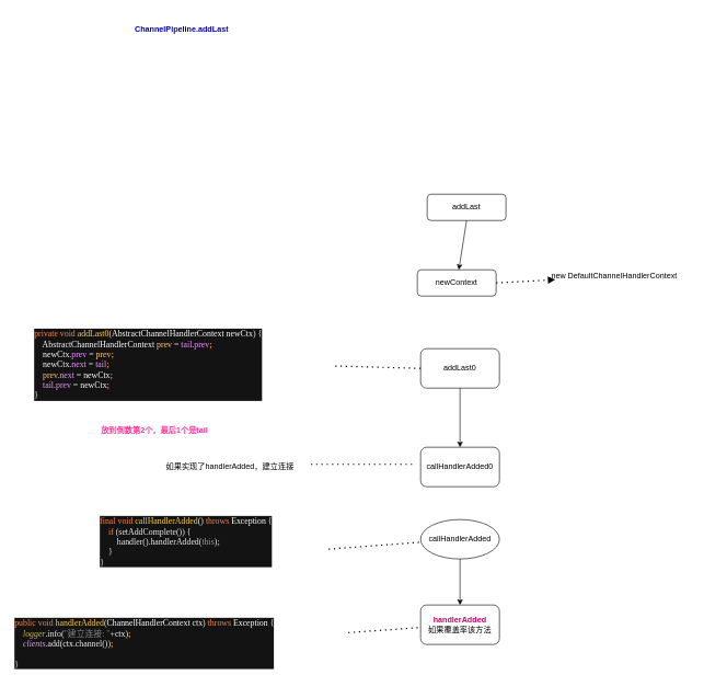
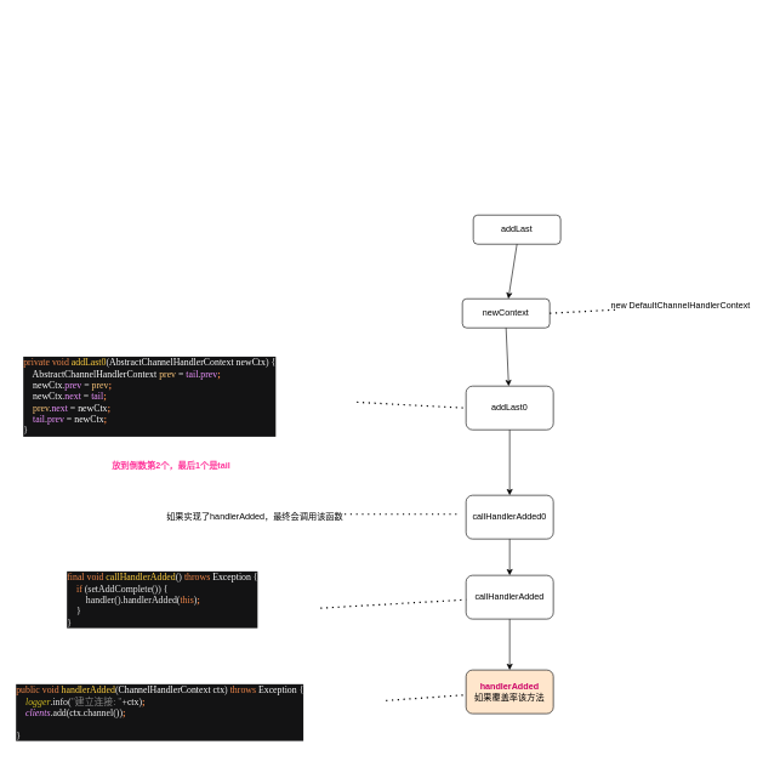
- <mxCell id="24" value="&lt;h1&gt;&lt;font color=&quot;#0000cc&quot;&gt;&lt;span style=&quot;font-size: 12px&quot;&gt;ChannelPipeline.addLast&lt;/span&gt;&lt;br&gt;&lt;/font&gt;&lt;/h1&gt;&lt;p&gt;&lt;br&gt;&lt;/p&gt;" style="text;html=1;strokeColor=none;fillColor=none;spacing=5;spacingTop=-20;whiteSpace=wrap;overflow=hidden;rounded=0;" vertex="1" parent="1"><mxGeometry x="200" y="20" width="190" height="50" as="geometry" /></mxCell>
- <mxCell id="5" value="" style="endArrow=block;dashed=1;html=1;dashPattern=1 3;strokeWidth=2;exitX=1;exitY=0.5;exitDx=0;exitDy=0;" edge="1" parent="1" source="3" target="4"><mxGeometry width="50" height="50" relative="1" as="geometry"><mxPoint x="870" y="610" as="sourcePoint" /><mxPoint x="920" y="560" as="targetPoint" /></mxGeometry></mxCell>
+ <mxCell id="5" value="" style="endArrow=none;dashed=1;html=1;dashPattern=1 3;strokeWidth=2;exitX=1;exitY=0.5;exitDx=0;exitDy=0;" edge="1" parent="1" source="3" target="4"><mxGeometry width="50" height="50" relative="1" as="geometry"><mxPoint x="870" y="610" as="sourcePoint" /><mxPoint x="920" y="560" as="targetPoint" /></mxGeometry></mxCell>
+ <mxCell id="8" value="" style="endArrow=classic;html=1;exitX=0.5;exitY=1;exitDx=0;exitDy=0;" edge="1" parent="1" source="3" target="7"><mxGeometry width="50" height="50" relative="1" as="geometry"><mxPoint x="870" y="610" as="sourcePoint" /><mxPoint x="920" y="560" as="targetPoint" /></mxGeometry></mxCell>
- <mxCell id="9" value="&lt;pre style=&quot;background-color: #131314 ; color: #ebebeb ; font-family: &amp;quot;consolas&amp;quot; ; font-size: 9.8pt&quot;&gt;&lt;span style=&quot;color: #ed864a&quot;&gt;private void &lt;/span&gt;&lt;span style=&quot;color: #ffcf40&quot;&gt;addLast0&lt;/span&gt;(&lt;span style=&quot;color: #ffffff&quot;&gt;AbstractChannelHandlerContext newCtx&lt;/span&gt;) {&lt;br&gt;    &lt;span style=&quot;color: #ffffff&quot;&gt;AbstractChannelHandlerContext &lt;/span&gt;&lt;span style=&quot;color: #ffc97c&quot;&gt;prev &lt;/span&gt;= &lt;span style=&quot;color: #ed94ff&quot;&gt;tail&lt;/span&gt;.&lt;span style=&quot;color: #ed94ff&quot;&gt;prev&lt;/span&gt;&lt;span style=&quot;color: #ed864a ; font-weight: bold&quot;&gt;;&lt;br&gt;&lt;/span&gt;&lt;span style=&quot;color: #ed864a ; font-weight: bold&quot;&gt;    &lt;/span&gt;&lt;span style=&quot;color: #ffffff&quot;&gt;newCtx&lt;/span&gt;.&lt;span style=&quot;color: #ed94ff&quot;&gt;prev &lt;/span&gt;= &lt;span style=&quot;color: #ffc97c&quot;&gt;prev&lt;/span&gt;&lt;span style=&quot;color: #ed864a ; font-weight: bold&quot;&gt;;&lt;br&gt;&lt;/span&gt;&lt;span style=&quot;color: #ed864a ; font-weight: bold&quot;&gt;    &lt;/span&gt;&lt;span style=&quot;color: #ffffff&quot;&gt;newCtx&lt;/span&gt;.&lt;span style=&quot;color: #ed94ff&quot;&gt;next &lt;/span&gt;= &lt;span style=&quot;color: #ed94ff&quot;&gt;tail&lt;/span&gt;&lt;span style=&quot;color: #ed864a ; font-weight: bold&quot;&gt;;&lt;br&gt;&lt;/span&gt;&lt;span style=&quot;color: #ed864a ; font-weight: bold&quot;&gt;    &lt;/span&gt;&lt;span style=&quot;color: #ffc97c&quot;&gt;prev&lt;/span&gt;.&lt;span style=&quot;color: #ed94ff&quot;&gt;next &lt;/span&gt;= &lt;span style=&quot;color: #ffffff&quot;&gt;newCtx&lt;/span&gt;&lt;span style=&quot;color: #ed864a ; font-weight: bold&quot;&gt;;&lt;br&gt;&lt;/span&gt;&lt;span style=&quot;color: #ed864a ; font-weight: bold&quot;&gt;    &lt;/span&gt;&lt;span style=&quot;color: #ed94ff&quot;&gt;tail&lt;/span&gt;.&lt;span style=&quot;color: #ed94ff&quot;&gt;prev &lt;/span&gt;= &lt;span style=&quot;color: #ffffff&quot;&gt;newCtx&lt;/span&gt;&lt;span style=&quot;color: #ed864a ; font-weight: bold&quot;&gt;;&lt;br&gt;&lt;/span&gt;}&lt;/pre&gt;" style="text;whiteSpace=wrap;html=1;" vertex="1" parent="1"><mxGeometry x="50" y="480" width="460" height="140" as="geometry" /></mxCell>
+ <mxCell id="9" value="&lt;pre style=&quot;background-color: #131314 ; color: #ebebeb ; font-family: &amp;quot;consolas&amp;quot; ; font-size: 9.8pt&quot;&gt;&lt;span style=&quot;color: #ed864a&quot;&gt;private void &lt;/span&gt;&lt;span style=&quot;color: #ffcf40&quot;&gt;addLast0&lt;/span&gt;(&lt;span style=&quot;color: #ffffff&quot;&gt;AbstractChannelHandlerContext newCtx&lt;/span&gt;) {&lt;br&gt;    &lt;span style=&quot;color: #ffffff&quot;&gt;AbstractChannelHandlerContext &lt;/span&gt;&lt;span style=&quot;color: #ffc97c&quot;&gt;prev &lt;/span&gt;= &lt;span style=&quot;color: #ed94ff&quot;&gt;tail&lt;/span&gt;.&lt;span style=&quot;color: #ed94ff&quot;&gt;prev&lt;/span&gt;&lt;span style=&quot;color: #ed864a ; font-weight: bold&quot;&gt;;&lt;br&gt;&lt;/span&gt;&lt;span style=&quot;color: #ed864a ; font-weight: bold&quot;&gt;    &lt;/span&gt;&lt;span style=&quot;color: #ffffff&quot;&gt;newCtx&lt;/span&gt;.&lt;span style=&quot;color: #ed94ff&quot;&gt;prev &lt;/span&gt;= &lt;span style=&quot;color: #ffc97c&quot;&gt;prev&lt;/span&gt;&lt;span style=&quot;color: #ed864a ; font-weight: bold&quot;&gt;;&lt;br&gt;&lt;/span&gt;&lt;span style=&quot;color: #ed864a ; font-weight: bold&quot;&gt;    &lt;/span&gt;&lt;span style=&quot;color: #ffffff&quot;&gt;newCtx&lt;/span&gt;.&lt;span style=&quot;color: #ed94ff&quot;&gt;next &lt;/span&gt;= &lt;span style=&quot;color: #ed94ff&quot;&gt;tail&lt;/span&gt;&lt;span style=&quot;color: #ed864a ; font-weight: bold&quot;&gt;;&lt;br&gt;&lt;/span&gt;&lt;span style=&quot;color: #ed864a ; font-weight: bold&quot;&gt;    &lt;/span&gt;&lt;span style=&quot;color: #ffc97c&quot;&gt;prev&lt;/span&gt;.&lt;span style=&quot;color: #ed94ff&quot;&gt;next &lt;/span&gt;= &lt;span style=&quot;color: #ffffff&quot;&gt;newCtx&lt;/span&gt;&lt;span style=&quot;color: #ed864a ; font-weight: bold&quot;&gt;;&lt;br&gt;&lt;/span&gt;&lt;span style=&quot;color: #ed864a ; font-weight: bold&quot;&gt;    &lt;/span&gt;&lt;span style=&quot;color: #ed94ff&quot;&gt;tail&lt;/span&gt;.&lt;span style=&quot;color: #ed94ff&quot;&gt;prev &lt;/span&gt;= &lt;span style=&quot;color: #ffffff&quot;&gt;newCtx&lt;/span&gt;&lt;span style=&quot;color: #ed864a ; font-weight: bold&quot;&gt;;&lt;br&gt;&lt;/span&gt;}&lt;/pre&gt;" style="text;whiteSpace=wrap;html=1;" vertex="1" parent="1"><mxGeometry x="30" y="470" width="460" height="140" as="geometry" /></mxCell>
- <mxCell id="11" value="&lt;b&gt;&lt;font color=&quot;#ff3399&quot;&gt;放到倒数第2个，最后1个是tail&lt;/font&gt;&lt;/b&gt;" style="text;html=1;strokeColor=none;fillColor=none;align=center;verticalAlign=middle;whiteSpace=wrap;rounded=0;" vertex="1" parent="1"><mxGeometry x="60" y="635" width="350" height="40" as="geometry" /></mxCell>
+ <mxCell id="11" value="&lt;b&gt;&lt;font color=&quot;#ff3399&quot;&gt;放到倒数第2个，最后1个是tail&lt;/font&gt;&lt;/b&gt;" style="text;html=1;strokeColor=none;fillColor=none;align=center;verticalAlign=middle;whiteSpace=wrap;rounded=0;" vertex="1" parent="1"><mxGeometry x="60" y="620" width="350" height="40" as="geometry" /></mxCell>
- <mxCell id="16" value="如果实现了handlerAdded，建立连接" style="text;html=1;strokeColor=none;fillColor=none;align=center;verticalAlign=middle;whiteSpace=wrap;rounded=0;" vertex="1" parent="1"><mxGeometry x="200" y="705" width="300" height="10" as="geometry" /></mxCell>
+ <mxCell id="16" value="如果实现了handlerAdded，最终会调用该函数" style="text;html=1;strokeColor=none;fillColor=none;align=center;verticalAlign=middle;whiteSpace=wrap;rounded=0;" vertex="1" parent="1"><mxGeometry x="200" y="705" width="300" height="10" as="geometry" /></mxCell>
+ <mxCell id="15" value="" style="endArrow=classic;html=1;exitX=0.5;exitY=1;exitDx=0;exitDy=0;" edge="1" parent="1" source="12" target="14"><mxGeometry width="50" height="50" relative="1" as="geometry"><mxPoint x="540" y="660" as="sourcePoint" /><mxPoint x="590" y="610" as="targetPoint" /></mxGeometry></mxCell>
- <mxCell id="14" value="callHandlerAdded" style="ellipse;whiteSpace=wrap;html=1;" vertex="1" parent="1"><mxGeometry x="640" y="790" width="120" height="60" as="geometry" /></mxCell>
+ <mxCell id="14" value="callHandlerAdded" style="rounded=1;whiteSpace=wrap;html=1;" vertex="1" parent="1"><mxGeometry x="640" y="790" width="120" height="60" as="geometry" /></mxCell>
- <mxCell id="18" value="&lt;pre style=&quot;background-color: #131314 ; color: #ebebeb ; font-family: &amp;#34;consolas&amp;#34; ; font-size: 9.8pt&quot;&gt;&lt;span style=&quot;color: #ed864a&quot;&gt;final void &lt;/span&gt;&lt;span style=&quot;color: #ffcf40&quot;&gt;callHandlerAdded&lt;/span&gt;() &lt;span style=&quot;color: #ed864a&quot;&gt;throws &lt;/span&gt;&lt;span style=&quot;color: #ffffff&quot;&gt;Exception &lt;/span&gt;{&lt;span style=&quot;color: #808080&quot;&gt;&lt;br&gt;&lt;/span&gt;&lt;span style=&quot;color: #808080&quot;&gt;    &lt;/span&gt;&lt;span style=&quot;color: #ed864a&quot;&gt;if &lt;/span&gt;(setAddComplete()) {&lt;br&gt;        handler().handlerAdded(&lt;span style=&quot;color: #ed864a&quot;&gt;this&lt;/span&gt;)&lt;span style=&quot;color: #ed864a ; font-weight: bold&quot;&gt;;&lt;br&gt;&lt;/span&gt;&lt;span style=&quot;color: #ed864a ; font-weight: bold&quot;&gt;    &lt;/span&gt;}&lt;br&gt;}&lt;/pre&gt;" style="text;whiteSpace=wrap;html=1;" vertex="1" parent="1"><mxGeometry x="150" y="765" width="350" height="140" as="geometry" /></mxCell>
+ <mxCell id="18" value="&lt;pre style=&quot;background-color: #131314 ; color: #ebebeb ; font-family: &amp;#34;consolas&amp;#34; ; font-size: 9.8pt&quot;&gt;&lt;span style=&quot;color: #ed864a&quot;&gt;final void &lt;/span&gt;&lt;span style=&quot;color: #ffcf40&quot;&gt;callHandlerAdded&lt;/span&gt;() &lt;span style=&quot;color: #ed864a&quot;&gt;throws &lt;/span&gt;&lt;span style=&quot;color: #ffffff&quot;&gt;Exception &lt;/span&gt;{&lt;span style=&quot;color: #808080&quot;&gt;&lt;br&gt;&lt;/span&gt;&lt;span style=&quot;color: #808080&quot;&gt;    &lt;/span&gt;&lt;span style=&quot;color: #ed864a&quot;&gt;if &lt;/span&gt;(setAddComplete()) {&lt;br&gt;        handler().handlerAdded(&lt;span style=&quot;color: #ed864a&quot;&gt;this&lt;/span&gt;)&lt;span style=&quot;color: #ed864a ; font-weight: bold&quot;&gt;;&lt;br&gt;&lt;/span&gt;&lt;span style=&quot;color: #ed864a ; font-weight: bold&quot;&gt;    &lt;/span&gt;}&lt;br&gt;}&lt;/pre&gt;" style="text;whiteSpace=wrap;html=1;" vertex="1" parent="1"><mxGeometry x="90" y="765" width="350" height="140" as="geometry" /></mxCell>
- <mxCell id="20" value="&lt;div&gt;&lt;b&gt;&lt;font color=&quot;#cc0066&quot;&gt;handlerAdded&lt;/font&gt;&lt;/b&gt;&lt;br&gt;&lt;/div&gt;&lt;div&gt;如果覆盖率该方法&lt;/div&gt;" style="rounded=1;whiteSpace=wrap;html=1;" vertex="1" parent="1"><mxGeometry x="640" y="920" width="120" height="60" as="geometry" /></mxCell>
+ <mxCell id="20" value="&lt;div&gt;&lt;b&gt;&lt;font color=&quot;#cc0066&quot;&gt;handlerAdded&lt;/font&gt;&lt;/b&gt;&lt;br&gt;&lt;/div&gt;&lt;div&gt;如果覆盖率该方法&lt;/div&gt;" style="rounded=1;whiteSpace=wrap;html=1;fillColor=#ffe6cc;" vertex="1" parent="1"><mxGeometry x="640" y="920" width="120" height="60" as="geometry" /></mxCell>
